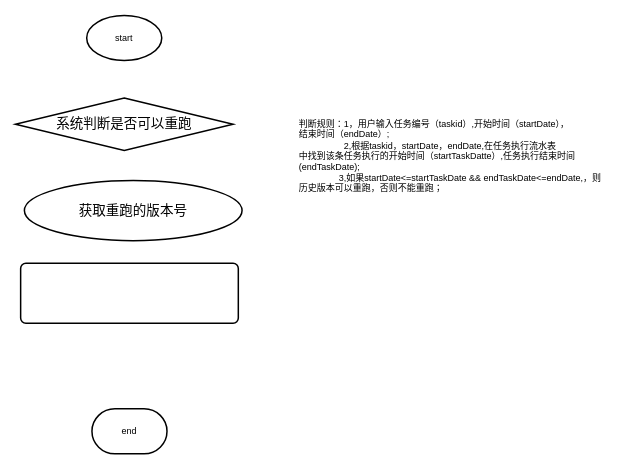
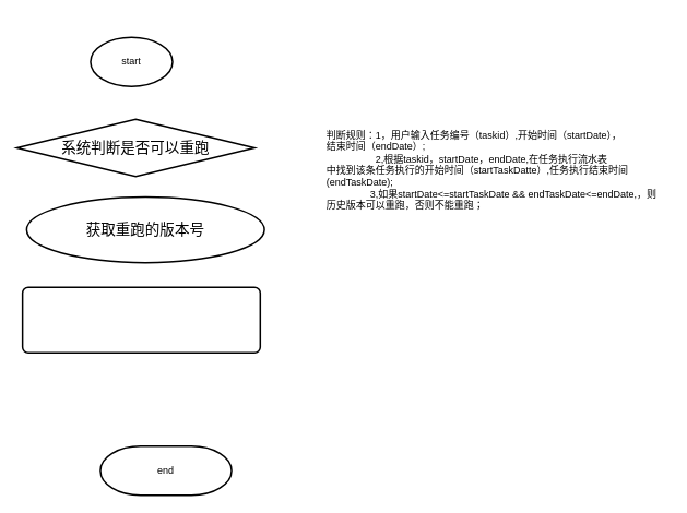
- <mxCell id="2" value="start" style="strokeWidth=2;html=1;shape=mxgraph.flowchart.start_1;whiteSpace=wrap;" vertex="1" parent="1"><mxGeometry x="115" y="20" width="100" height="60" as="geometry" /></mxCell>
+ <mxCell id="2" value="start" style="strokeWidth=2;html=1;shape=mxgraph.flowchart.start_1;whiteSpace=wrap;" vertex="1" parent="1"><mxGeometry x="110" y="45" width="100" height="60" as="geometry" /></mxCell>
- <mxCell id="3" value="&lt;span style=&quot;font-size: 18px&quot;&gt;系统判断是否可以重跑&lt;/span&gt;" style="strokeWidth=2;html=1;shape=mxgraph.flowchart.decision;whiteSpace=wrap;" vertex="1" parent="1"><mxGeometry x="20" y="130" width="290" height="70" as="geometry" /></mxCell>
+ <mxCell id="3" value="&lt;span style=&quot;font-size: 18px&quot;&gt;系统判断是否可以重跑&lt;/span&gt;" style="strokeWidth=2;html=1;shape=mxgraph.flowchart.decision;whiteSpace=wrap;" vertex="1" parent="1"><mxGeometry x="20" y="145" width="290" height="70" as="geometry" /></mxCell>
- <mxCell id="4" value="end" style="strokeWidth=2;html=1;shape=mxgraph.flowchart.terminator;whiteSpace=wrap;" vertex="1" parent="1"><mxGeometry x="122" y="544" width="100" height="60" as="geometry" /></mxCell>
+ <mxCell id="4" value="end" style="strokeWidth=2;html=1;shape=mxgraph.flowchart.terminator;whiteSpace=wrap;" vertex="1" parent="1"><mxGeometry x="122" y="544" width="160" height="60" as="geometry" /></mxCell>
